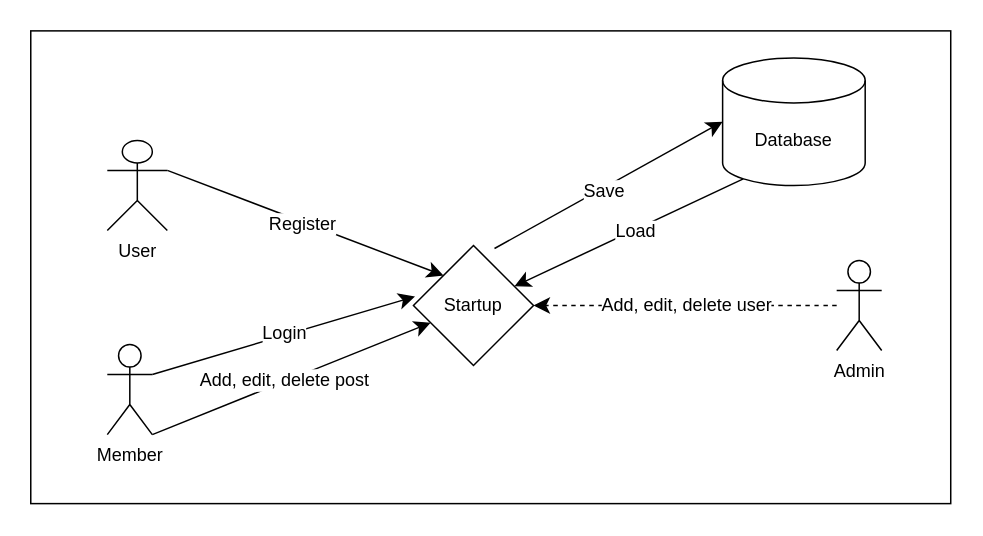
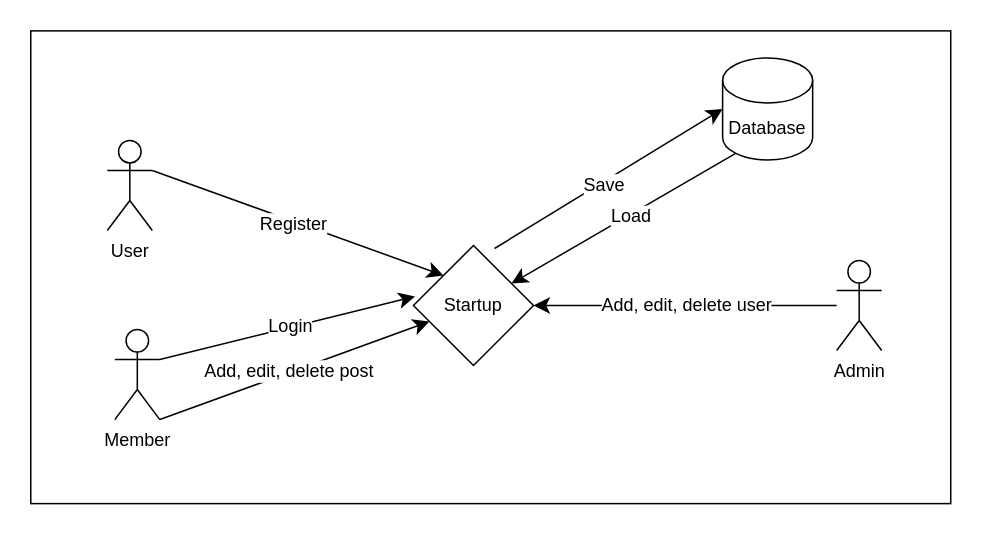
- <mxCell id="17" value="Database" style="shape=cylinder3;whiteSpace=wrap;html=1;boundedLbl=1;backgroundOutline=1;size=15;" parent="1" vertex="1"><mxGeometry x="481" y="38" width="95" height="85" as="geometry" /></mxCell>
+ <mxCell id="17" value="Database" style="shape=cylinder3;whiteSpace=wrap;html=1;boundedLbl=1;backgroundOutline=1;size=15;" parent="1" vertex="1"><mxGeometry x="481" y="38" width="60" height="68" as="geometry" /></mxCell>
- <mxCell id="5" value="User&lt;div&gt;&lt;br&gt;&lt;/div&gt;" style="shape=umlActor;verticalLabelPosition=bottom;verticalAlign=top;html=1;outlineConnect=0;" parent="1" vertex="1"><mxGeometry x="71" y="93" width="40" height="60" as="geometry" /></mxCell>
+ <mxCell id="5" value="User&lt;div&gt;&lt;br&gt;&lt;/div&gt;" style="shape=umlActor;verticalLabelPosition=bottom;verticalAlign=top;html=1;outlineConnect=0;" parent="1" vertex="1"><mxGeometry x="71" y="93" width="30" height="60" as="geometry" /></mxCell>
- <mxCell id="12" style="edgeStyle=none;curved=1;rounded=0;orthogonalLoop=1;jettySize=auto;html=1;entryX=1;entryY=0.5;entryDx=0;entryDy=0;fontSize=12;startSize=8;endSize=8;dashed=1;" parent="1" source="14" target="9" edge="1"><mxGeometry relative="1" as="geometry" /></mxCell>
+ <mxCell id="12" style="edgeStyle=none;curved=1;rounded=0;orthogonalLoop=1;jettySize=auto;html=1;entryX=1;entryY=0.5;entryDx=0;entryDy=0;fontSize=12;startSize=8;endSize=8;" parent="1" source="14" target="9" edge="1"><mxGeometry relative="1" as="geometry" /></mxCell>
- <mxCell id="8" value="Member" style="shape=umlActor;verticalLabelPosition=bottom;verticalAlign=top;html=1;outlineConnect=0;" parent="1" vertex="1"><mxGeometry x="71" y="229" width="30" height="60" as="geometry" /></mxCell>
+ <mxCell id="8" value="Member" style="shape=umlActor;verticalLabelPosition=bottom;verticalAlign=top;html=1;outlineConnect=0;" parent="1" vertex="1"><mxGeometry x="76" y="219" width="30" height="60" as="geometry" /></mxCell>
